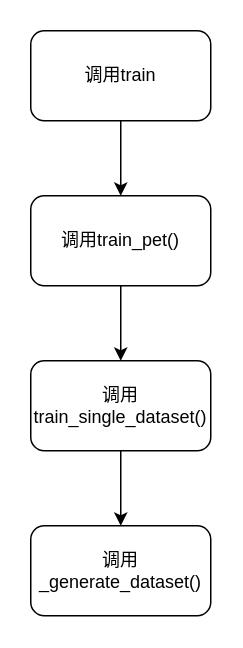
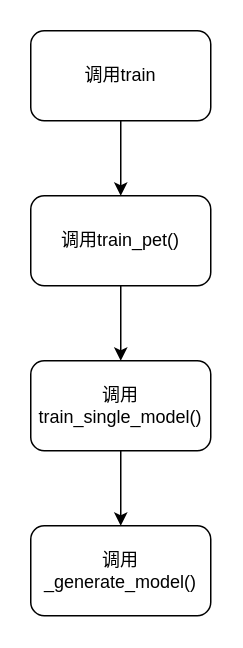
- <mxCell id="7" value="调用train_single_dataset()" style="whiteSpace=wrap;html=1;rounded=1;" parent="1" vertex="1"><mxGeometry x="20" y="240" width="120" height="60" as="geometry" /></mxCell>
+ <mxCell id="7" value="调用train_single_model()" style="whiteSpace=wrap;html=1;rounded=1;" parent="1" vertex="1"><mxGeometry x="20" y="240" width="120" height="60" as="geometry" /></mxCell>
- <mxCell id="8" value="调用_generate_dataset()" style="whiteSpace=wrap;html=1;rounded=1;" parent="1" vertex="1"><mxGeometry x="20" y="350" width="120" height="60" as="geometry" /></mxCell>
+ <mxCell id="8" value="调用_generate_model()" style="whiteSpace=wrap;html=1;rounded=1;" parent="1" vertex="1"><mxGeometry x="20" y="350" width="120" height="60" as="geometry" /></mxCell>
